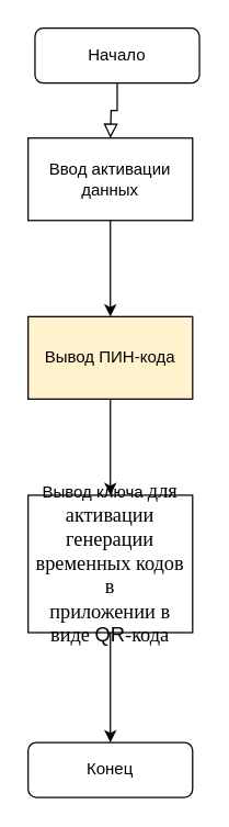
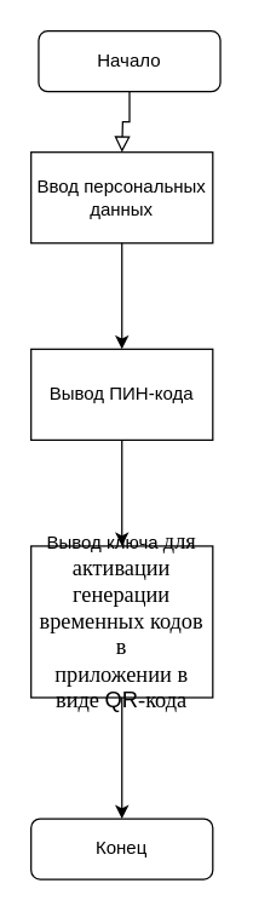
- <mxCell id="6" value="Ввод активации данных" style="rounded=0;whiteSpace=wrap;html=1;" vertex="1" parent="1"><mxGeometry x="20" y="100" width="120" height="60" as="geometry" /></mxCell>
+ <mxCell id="6" value="Ввод персональных данных" style="rounded=0;whiteSpace=wrap;html=1;" vertex="1" parent="1"><mxGeometry x="20" y="100" width="120" height="60" as="geometry" /></mxCell>
- <mxCell id="7" value="Вывод ПИН-кода" style="rounded=0;whiteSpace=wrap;html=1;fillColor=#fff2cc;" vertex="1" parent="1"><mxGeometry x="20" y="230" width="120" height="60" as="geometry" /></mxCell>
+ <mxCell id="7" value="Вывод ПИН-кода" style="rounded=0;whiteSpace=wrap;html=1;" vertex="1" parent="1"><mxGeometry x="20" y="230" width="120" height="60" as="geometry" /></mxCell>
